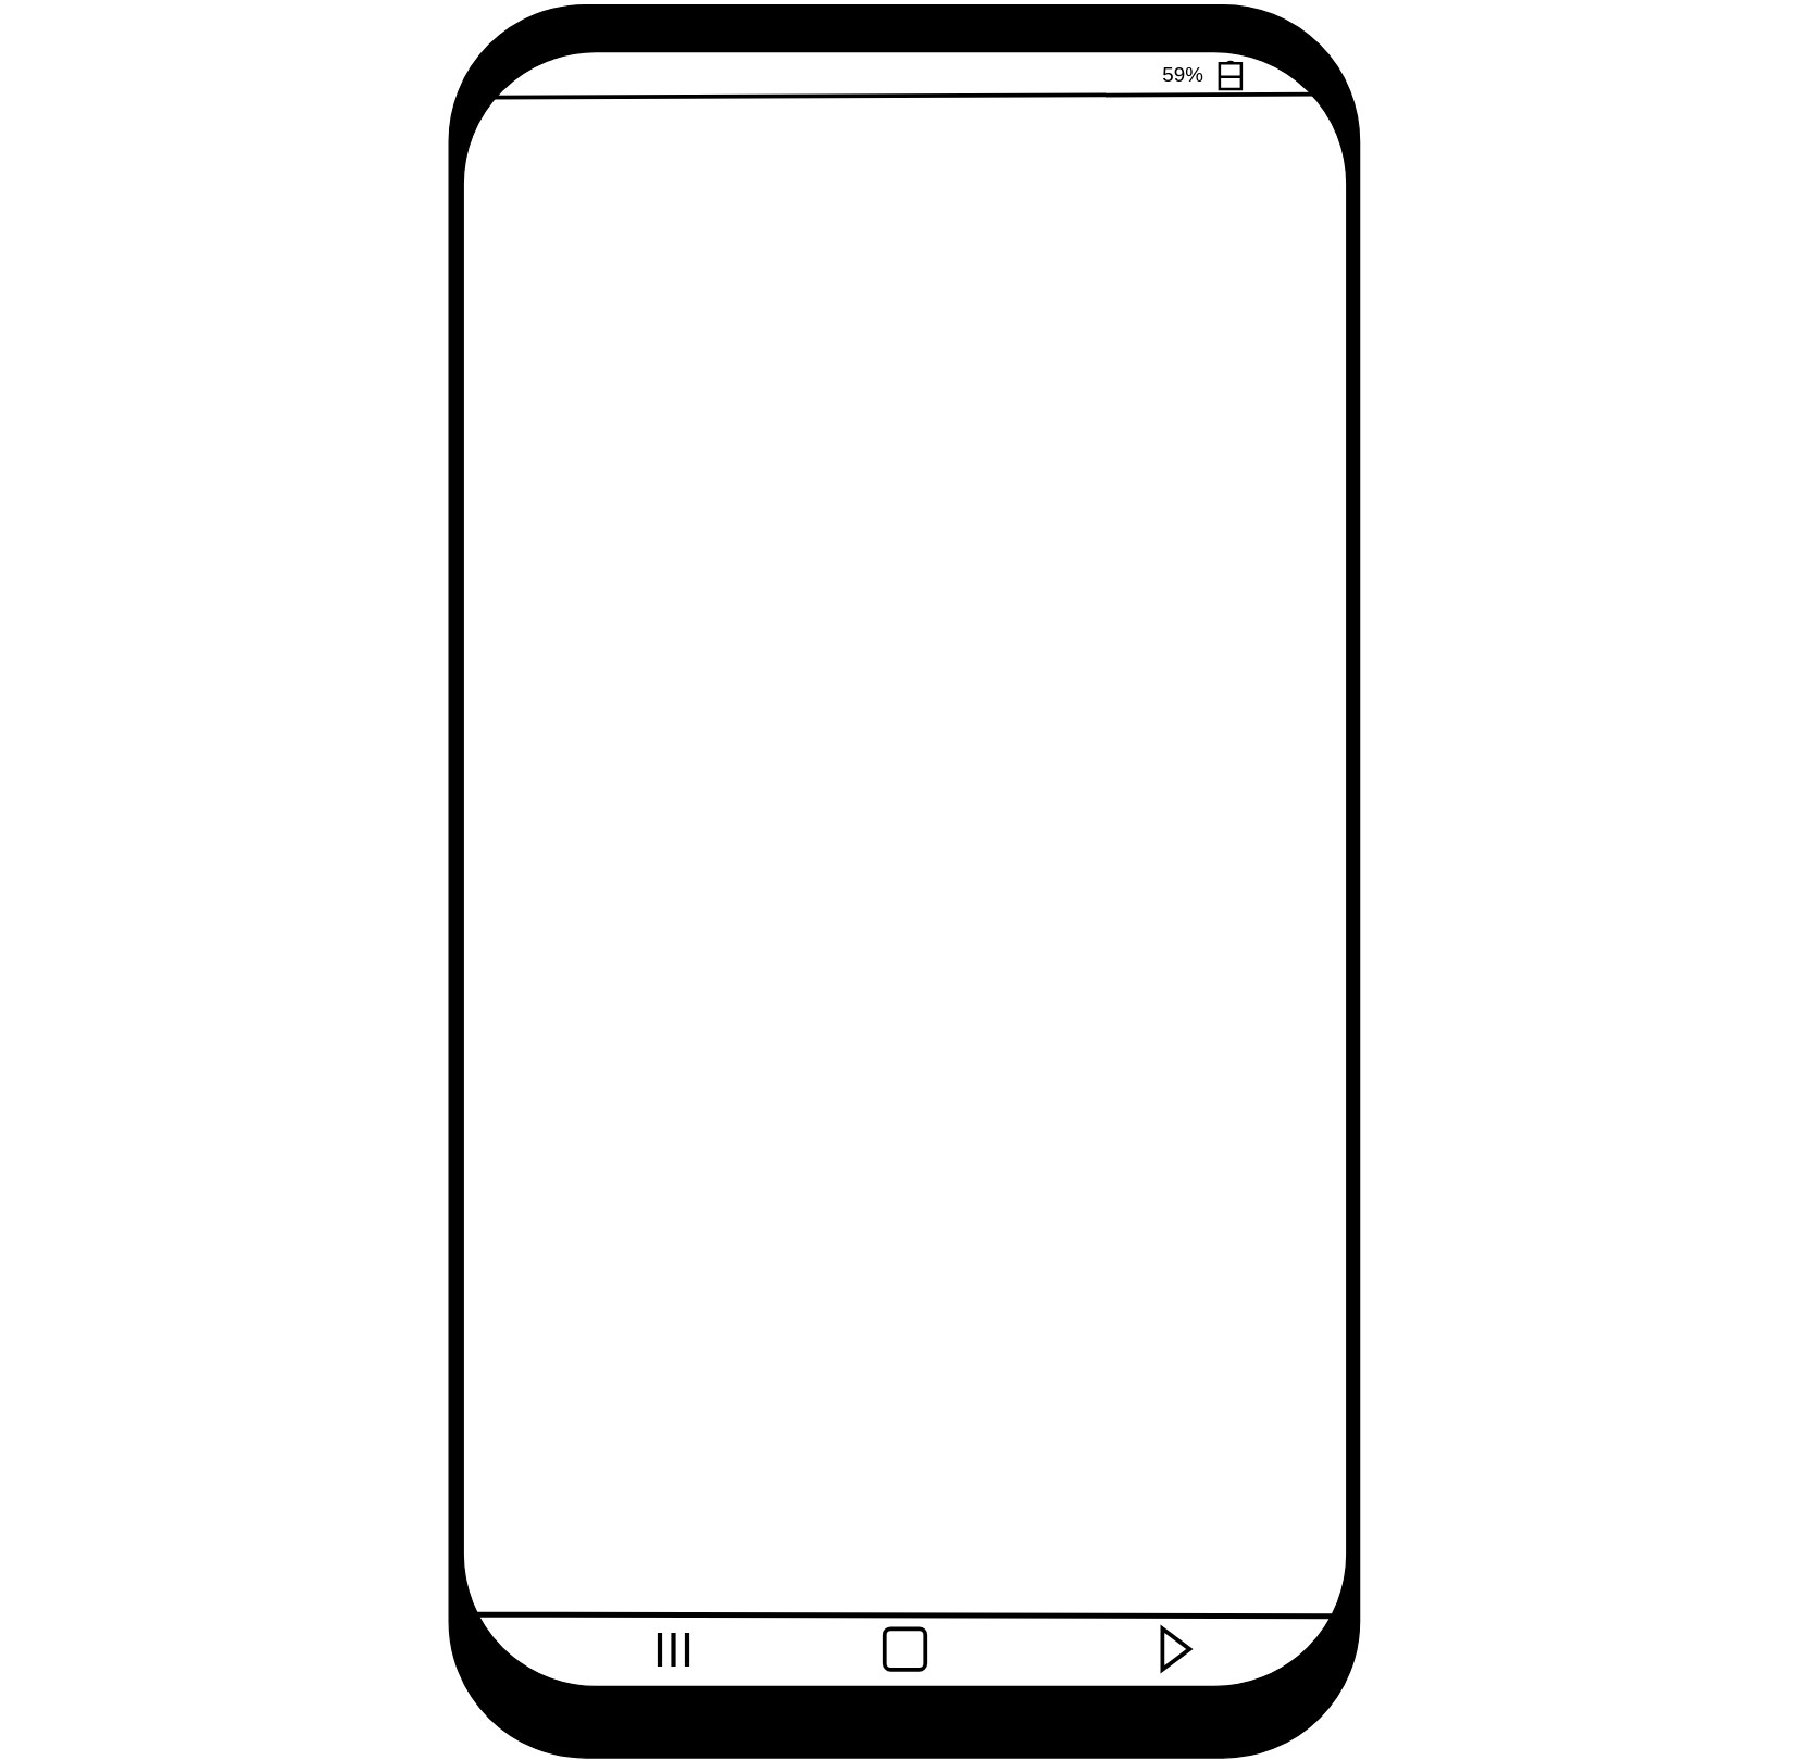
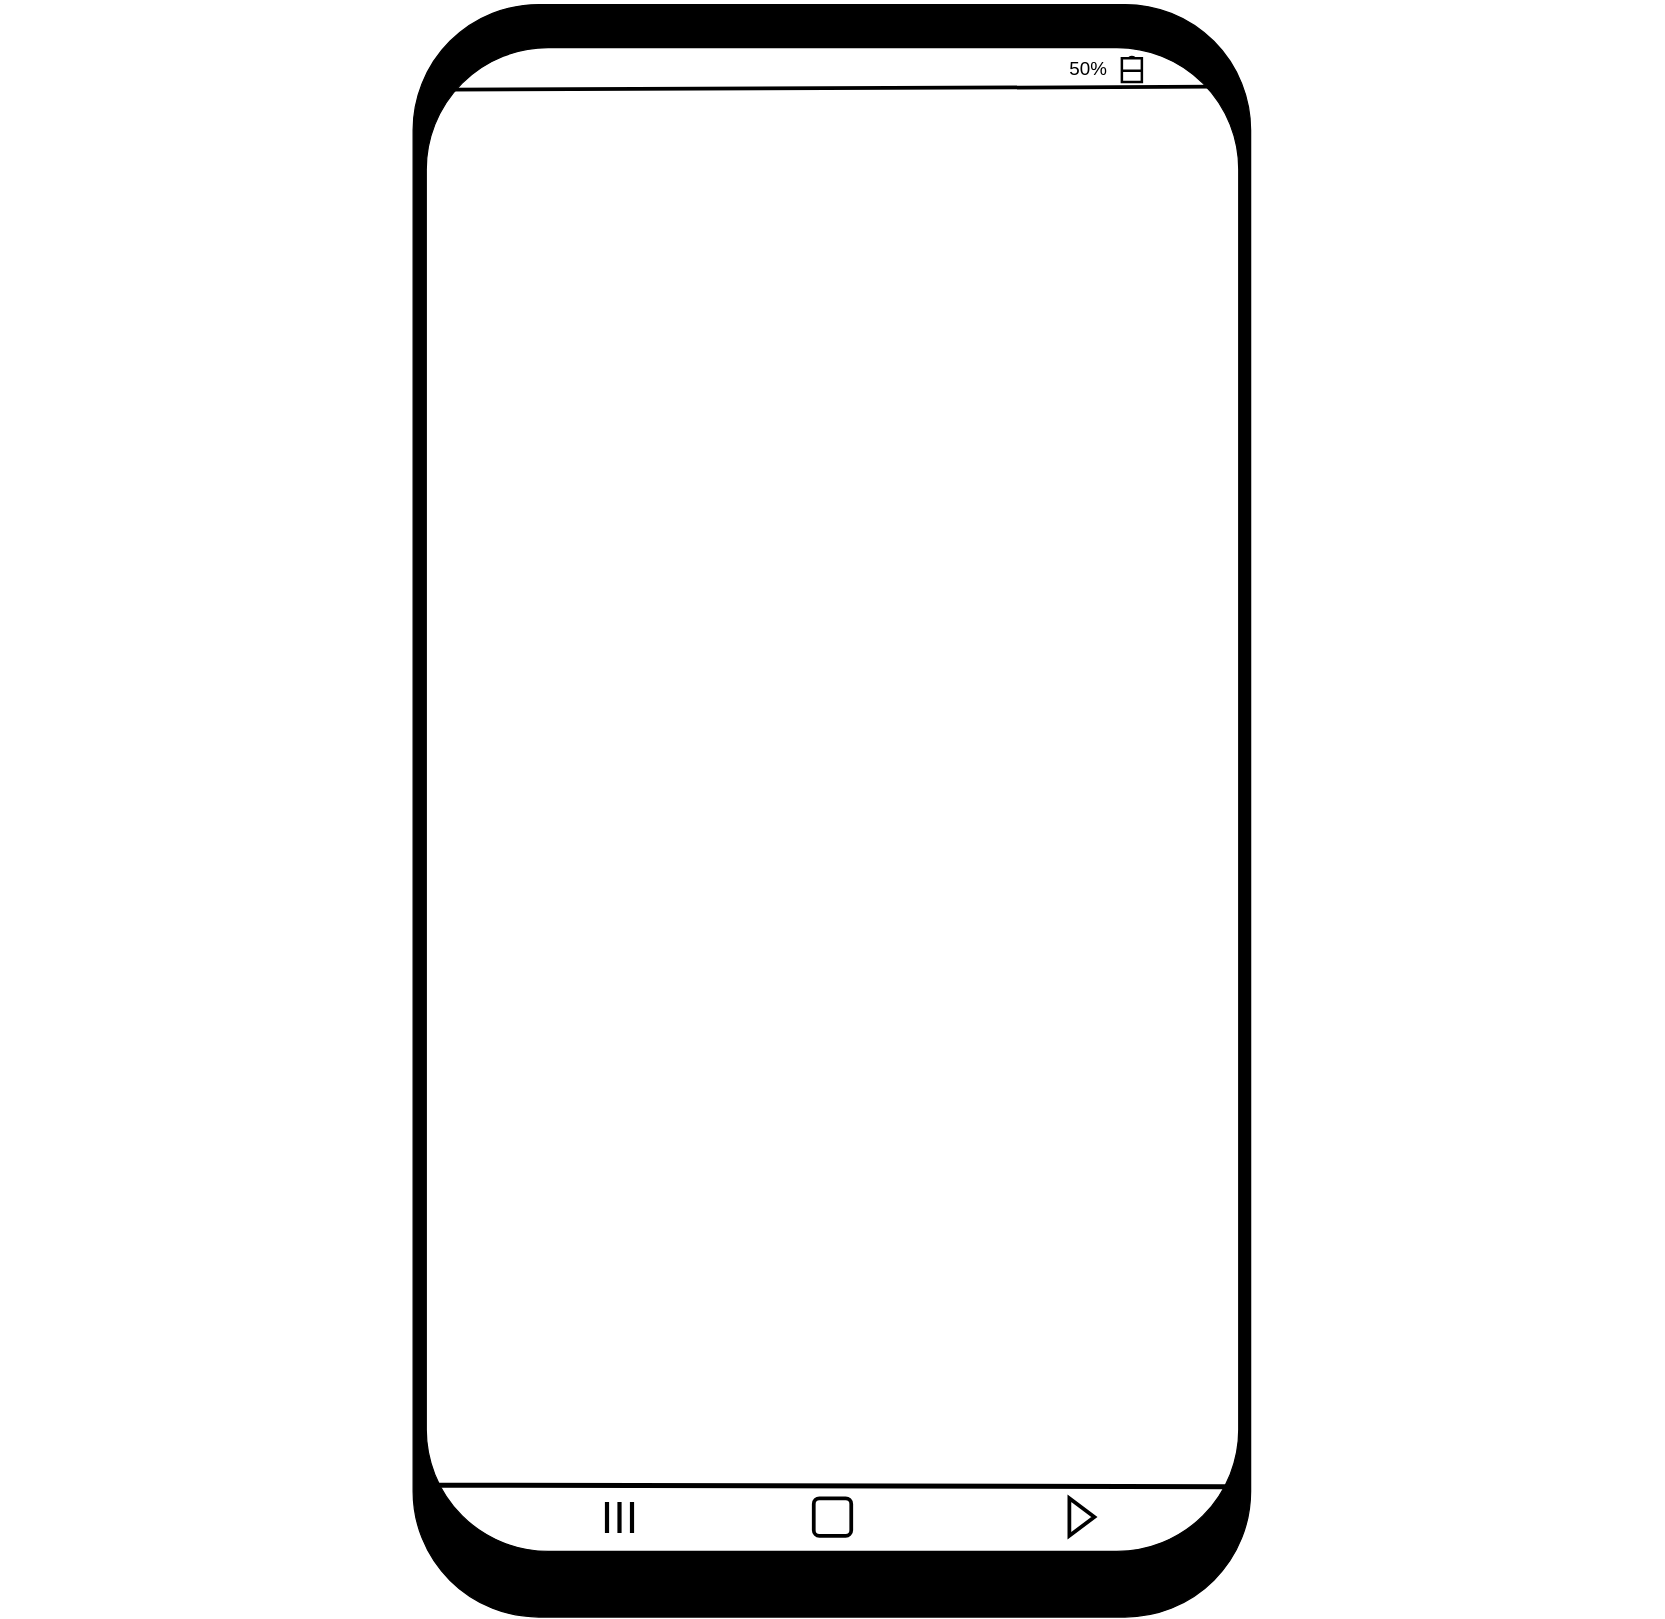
- <mxCell id="10" value="&lt;p style=&quot;line-height: 230%;&quot;&gt;&lt;font style=&quot;font-size: 15px;&quot;&gt;59&lt;/font&gt;&lt;font style=&quot;font-size: 15px;&quot;&gt;%&lt;/font&gt;&lt;/p&gt;" style="text;html=1;align=center;verticalAlign=middle;resizable=0;points=[];autosize=1;strokeColor=none;fillColor=none;strokeWidth=4;" vertex="1" parent="1"><mxGeometry x="845" y="20" width="50" height="70" as="geometry" /></mxCell>
+ <mxCell id="10" value="&lt;p style=&quot;line-height: 230%;&quot;&gt;&lt;font style=&quot;font-size: 15px;&quot;&gt;50&lt;/font&gt;&lt;font style=&quot;font-size: 15px;&quot;&gt;%&lt;/font&gt;&lt;/p&gt;" style="text;html=1;align=center;verticalAlign=middle;resizable=0;points=[];autosize=1;strokeColor=none;fillColor=none;strokeWidth=4;" vertex="1" parent="1"><mxGeometry x="845" y="20" width="50" height="70" as="geometry" /></mxCell>
